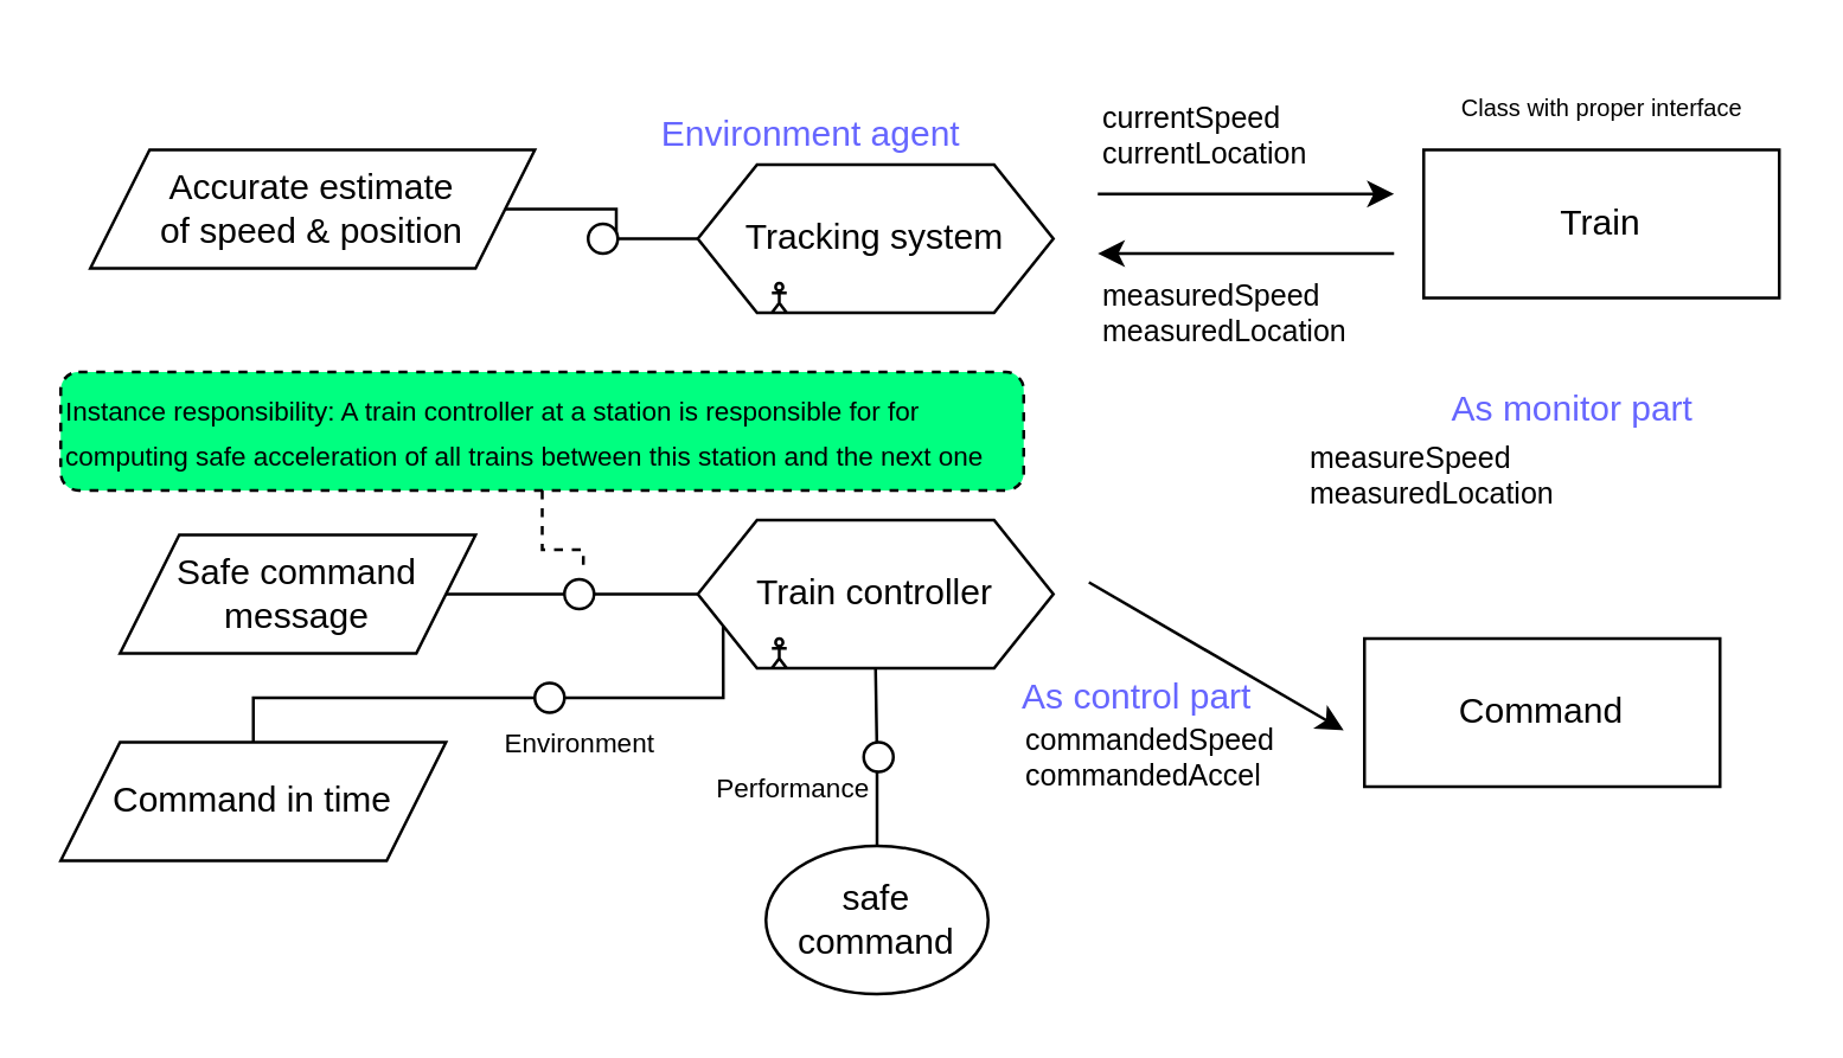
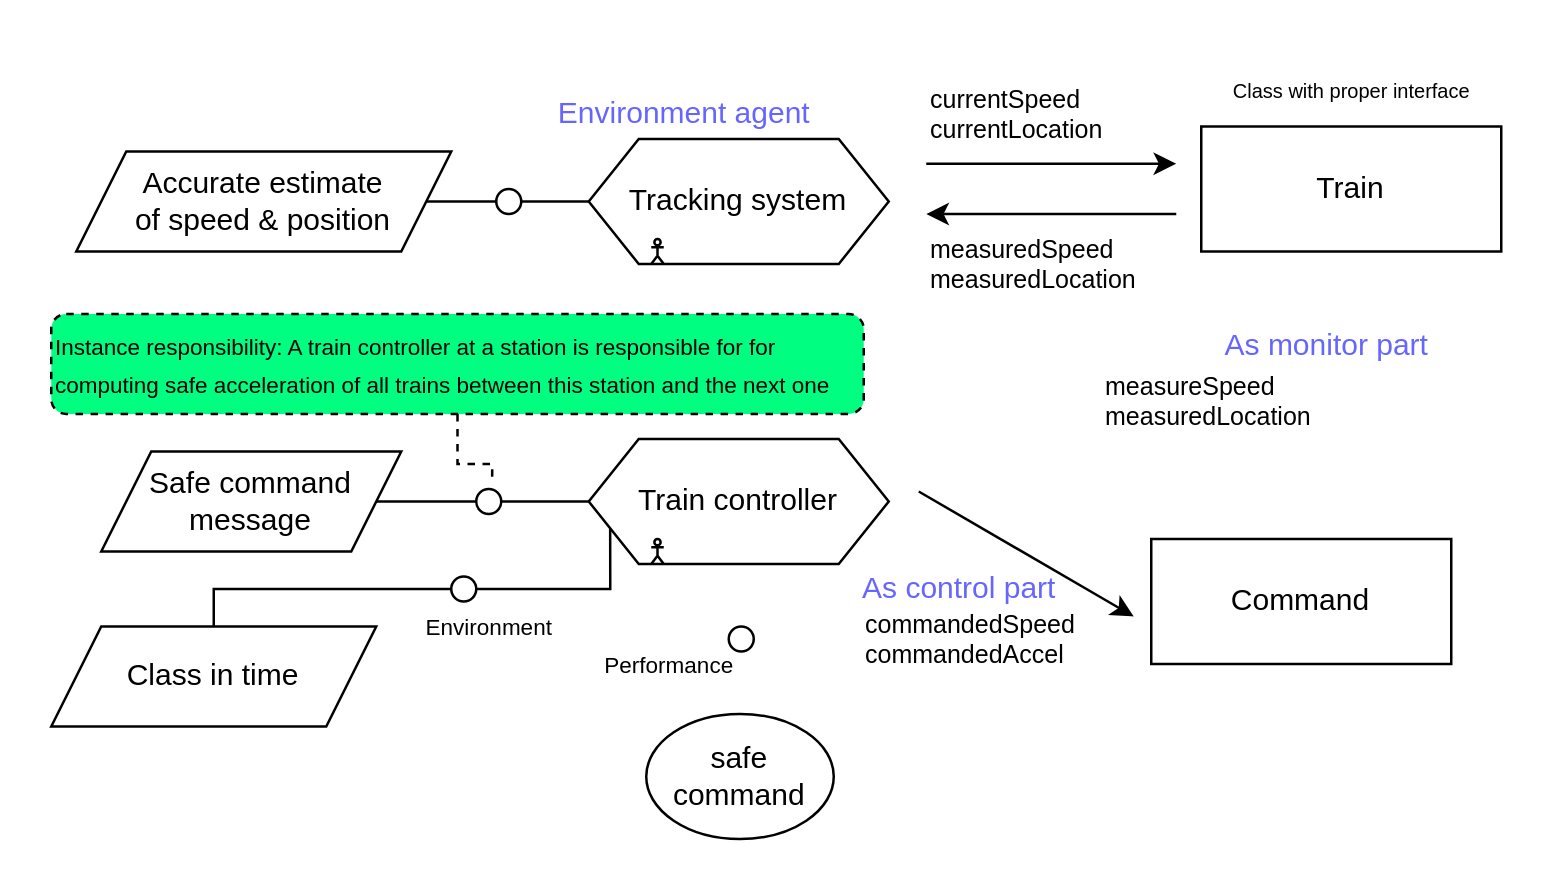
- <mxCell id="9" value="Accurate estimate&lt;div&gt;of speed &amp;amp; position&lt;/div&gt;" style="shape=parallelogram;perimeter=parallelogramPerimeter;whiteSpace=wrap;html=1;fixedSize=1;" vertex="1" parent="1"><mxGeometry x="30" y="50" width="150" height="40" as="geometry" /></mxCell>
+ <mxCell id="9" value="Accurate estimate&lt;div&gt;of speed &amp;amp; position&lt;/div&gt;" style="shape=parallelogram;perimeter=parallelogramPerimeter;whiteSpace=wrap;html=1;fixedSize=1;" vertex="1" parent="1"><mxGeometry x="30" y="60" width="150" height="40" as="geometry" /></mxCell>
- <mxCell id="13" value="Command in time" style="shape=parallelogram;perimeter=parallelogramPerimeter;whiteSpace=wrap;html=1;fixedSize=1;" vertex="1" parent="1"><mxGeometry x="20" y="250" width="130" height="40" as="geometry" /></mxCell>
+ <mxCell id="13" value="Class in time" style="shape=parallelogram;perimeter=parallelogramPerimeter;whiteSpace=wrap;html=1;fixedSize=1;" vertex="1" parent="1"><mxGeometry x="20" y="250" width="130" height="40" as="geometry" /></mxCell>
- <mxCell id="14" style="edgeStyle=orthogonalEdgeStyle;rounded=0;orthogonalLoop=1;jettySize=auto;html=1;exitX=0.5;exitY=0;exitDx=0;exitDy=0;entryX=0.5;entryY=1;entryDx=0;entryDy=0;endArrow=none;endFill=0;" edge="1" parent="1" source="15" target="4"><mxGeometry relative="1" as="geometry" /></mxCell>
